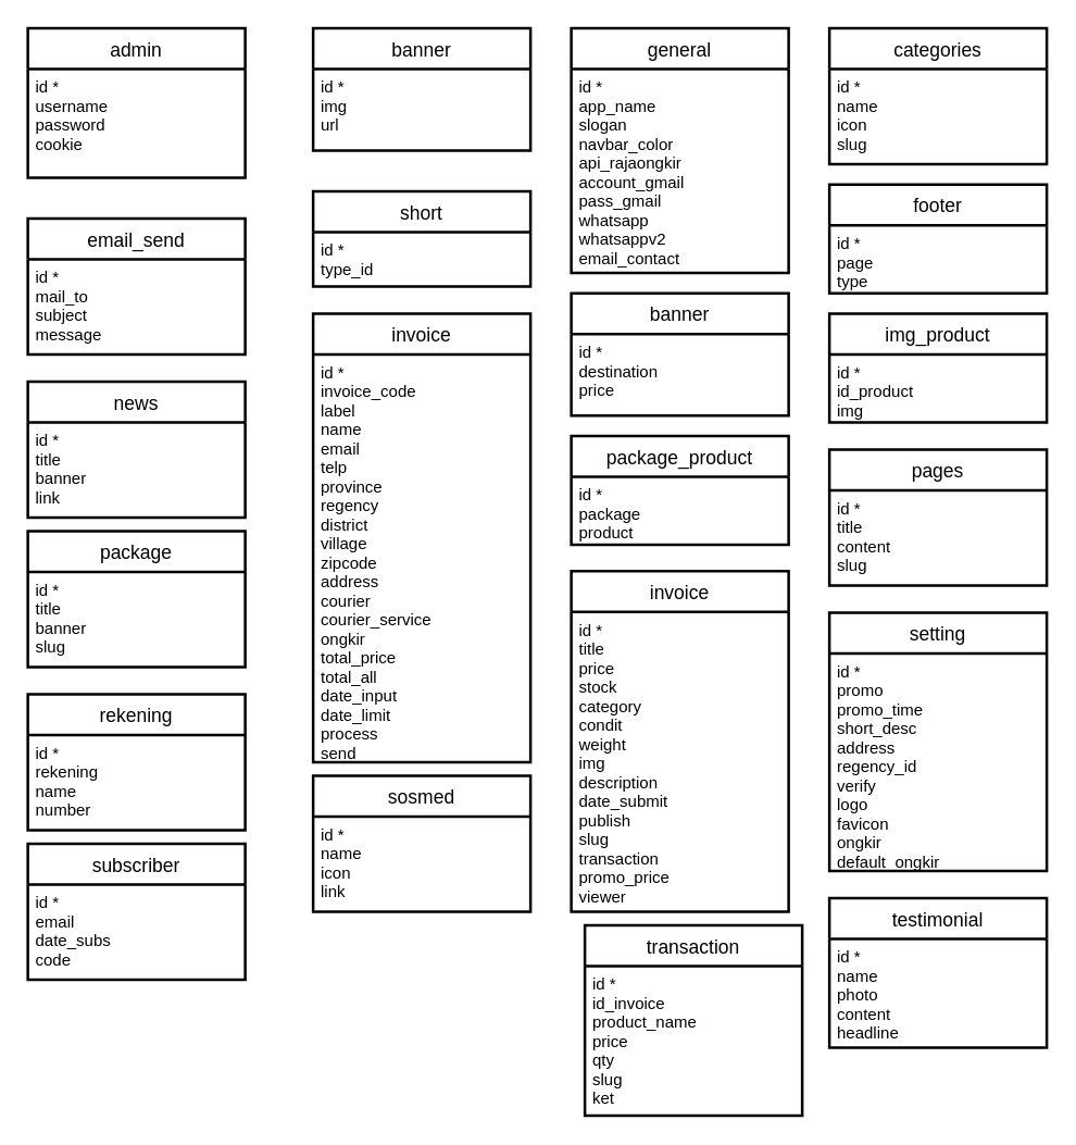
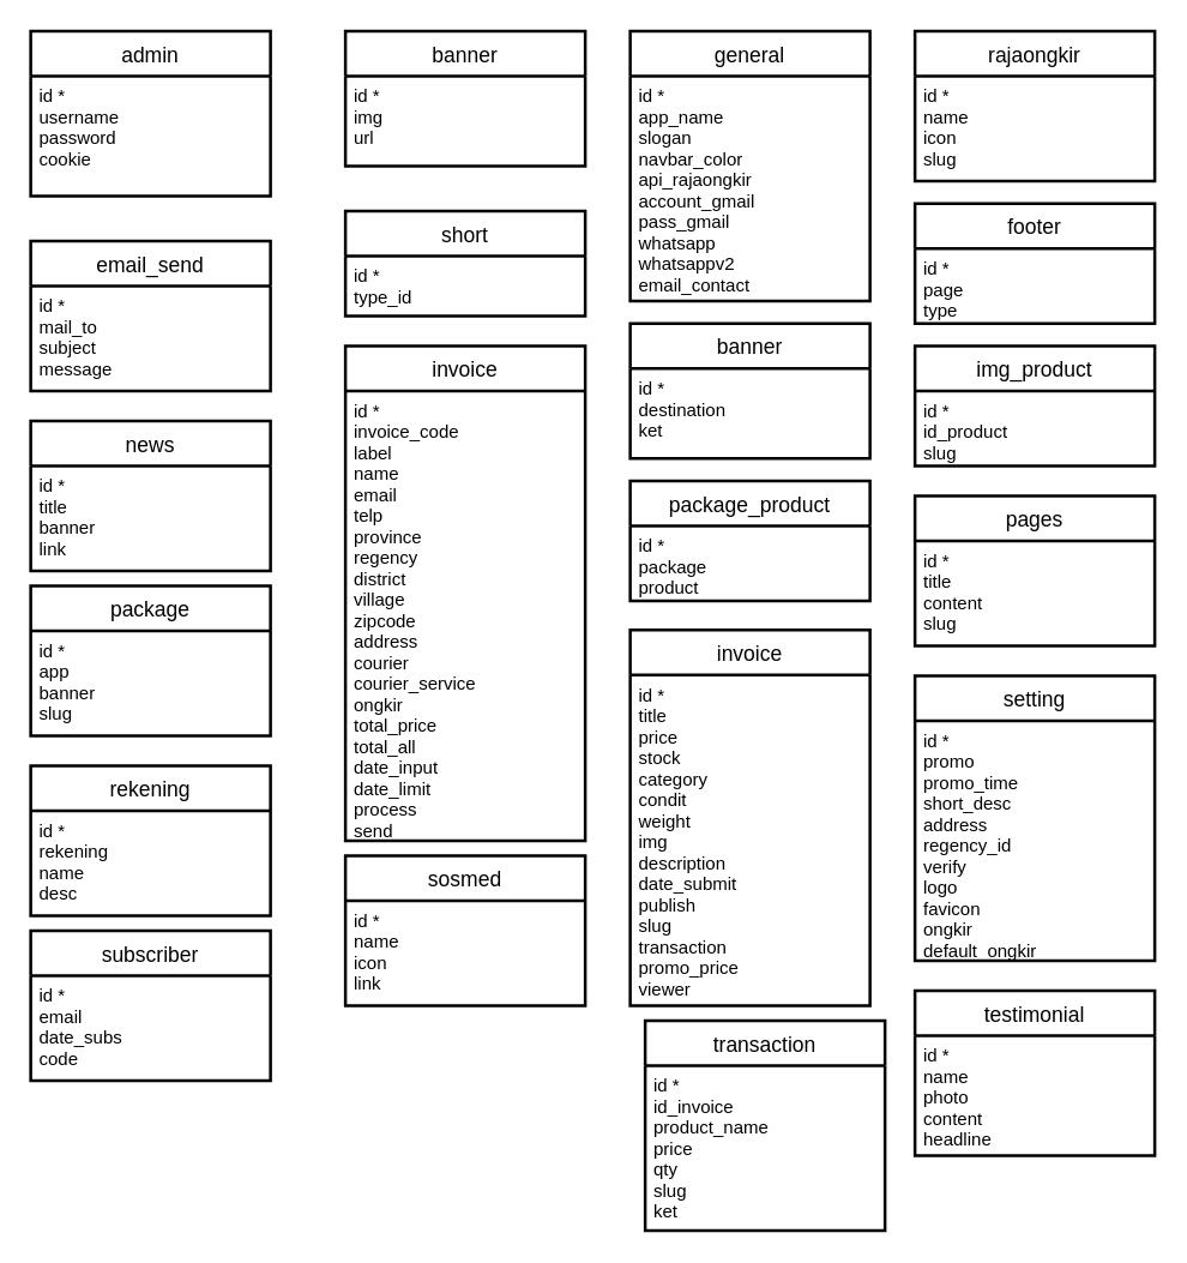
- <mxCell id="6" value="categories" style="swimlane;childLayout=stackLayout;horizontal=1;startSize=30;horizontalStack=0;rounded=1;fontSize=14;fontStyle=0;strokeWidth=2;resizeParent=0;resizeLast=1;shadow=0;dashed=0;align=center;arcSize=0;" vertex="1" parent="1"><mxGeometry x="610" y="20" width="160" height="100" as="geometry" /></mxCell>
+ <mxCell id="6" value="rajaongkir" style="swimlane;childLayout=stackLayout;horizontal=1;startSize=30;horizontalStack=0;rounded=1;fontSize=14;fontStyle=0;strokeWidth=2;resizeParent=0;resizeLast=1;shadow=0;dashed=0;align=center;arcSize=0;" vertex="1" parent="1"><mxGeometry x="610" y="20" width="160" height="100" as="geometry" /></mxCell>
- <mxCell id="11" value="id *&#10;destination&#10;price" style="align=left;strokeColor=none;fillColor=none;spacingLeft=4;fontSize=12;verticalAlign=top;resizable=0;rotatable=0;part=1;fontStyle=0" vertex="1" parent="10"><mxGeometry y="30" width="160" height="60" as="geometry" /></mxCell>
+ <mxCell id="11" value="id *&#10;destination&#10;ket" style="align=left;strokeColor=none;fillColor=none;spacingLeft=4;fontSize=12;verticalAlign=top;resizable=0;rotatable=0;part=1;fontStyle=0" vertex="1" parent="10"><mxGeometry y="30" width="160" height="60" as="geometry" /></mxCell>
- <mxCell id="19" value="id *&#10;id_product&#10;img" style="align=left;strokeColor=none;fillColor=none;spacingLeft=4;fontSize=12;verticalAlign=top;resizable=0;rotatable=0;part=1;fontStyle=0" vertex="1" parent="18"><mxGeometry y="30" width="160" height="50" as="geometry" /></mxCell>
+ <mxCell id="19" value="id *&#10;id_product&#10;slug" style="align=left;strokeColor=none;fillColor=none;spacingLeft=4;fontSize=12;verticalAlign=top;resizable=0;rotatable=0;part=1;fontStyle=0" vertex="1" parent="18"><mxGeometry y="30" width="160" height="50" as="geometry" /></mxCell>
- <mxCell id="25" value="id *&#10;title&#10;banner&#10;slug" style="align=left;strokeColor=none;fillColor=none;spacingLeft=4;fontSize=12;verticalAlign=top;resizable=0;rotatable=0;part=1;fontStyle=0" vertex="1" parent="24"><mxGeometry y="30" width="160" height="70" as="geometry" /></mxCell>
+ <mxCell id="25" value="id *&#10;app&#10;banner&#10;slug" style="align=left;strokeColor=none;fillColor=none;spacingLeft=4;fontSize=12;verticalAlign=top;resizable=0;rotatable=0;part=1;fontStyle=0" vertex="1" parent="24"><mxGeometry y="30" width="160" height="70" as="geometry" /></mxCell>
- <mxCell id="33" value="id *&#10;rekening&#10;name&#10;number" style="align=left;strokeColor=none;fillColor=none;spacingLeft=4;fontSize=12;verticalAlign=top;resizable=0;rotatable=0;part=1;fontStyle=0" vertex="1" parent="32"><mxGeometry y="30" width="160" height="70" as="geometry" /></mxCell>
+ <mxCell id="33" value="id *&#10;rekening&#10;name&#10;desc" style="align=left;strokeColor=none;fillColor=none;spacingLeft=4;fontSize=12;verticalAlign=top;resizable=0;rotatable=0;part=1;fontStyle=0" vertex="1" parent="32"><mxGeometry y="30" width="160" height="70" as="geometry" /></mxCell>
